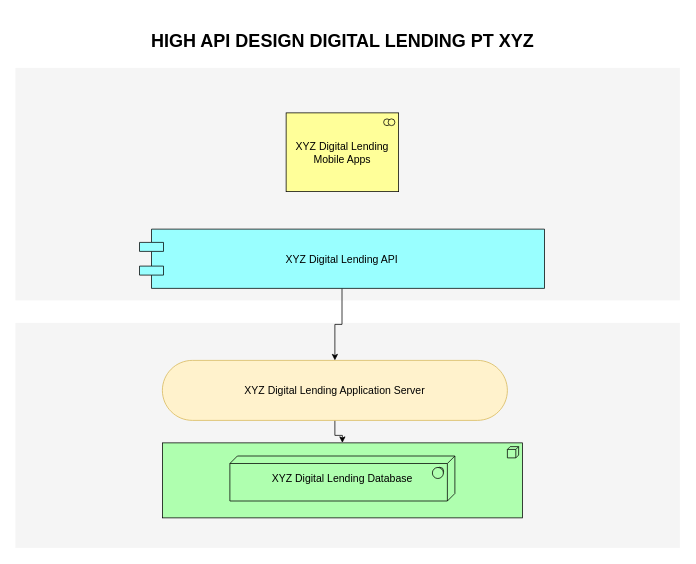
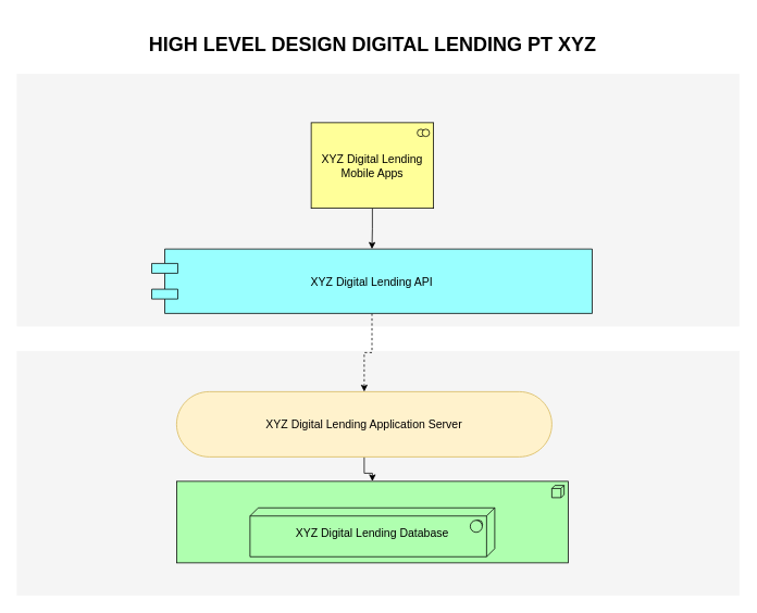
- <mxCell id="13" value="&lt;h1&gt;HIGH API DESIGN DIGITAL LENDING PT XYZ&lt;/h1&gt;" style="text;html=1;align=center;verticalAlign=middle;resizable=0;points=[];autosize=1;strokeColor=none;fillColor=none;" parent="1" vertex="1"><mxGeometry x="171" y="20" width="570" height="70" as="geometry" /></mxCell>
+ <mxCell id="13" value="&lt;h1&gt;HIGH LEVEL DESIGN DIGITAL LENDING PT XYZ&lt;/h1&gt;" style="text;html=1;align=center;verticalAlign=middle;resizable=0;points=[];autosize=1;strokeColor=none;fillColor=none;" parent="1" vertex="1"><mxGeometry x="171" y="20" width="570" height="70" as="geometry" /></mxCell>
+ <mxCell id="10" value="" style="edgeStyle=orthogonalEdgeStyle;rounded=0;orthogonalLoop=1;jettySize=auto;html=1;" parent="1" source="11" target="9" edge="1"><mxGeometry relative="1" as="geometry" /></mxCell>
- <mxCell id="8" value="" style="edgeStyle=orthogonalEdgeStyle;rounded=0;orthogonalLoop=1;jettySize=auto;html=1;" parent="1" source="9" target="7" edge="1"><mxGeometry relative="1" as="geometry" /></mxCell>
+ <mxCell id="8" value="" style="edgeStyle=orthogonalEdgeStyle;rounded=0;orthogonalLoop=1;jettySize=auto;html=1;dashed=1;" parent="1" source="9" target="7" edge="1"><mxGeometry relative="1" as="geometry" /></mxCell>
- <mxCell id="5" value="XYZ Digital Lending Database" style="html=1;whiteSpace=wrap;fillColor=#AFFFAF;shape=mxgraph.archimate3.tech;techType=sysSw;fontSize=14;" parent="1" vertex="1"><mxGeometry x="306" y="607.5" width="300" height="60" as="geometry" /></mxCell>
+ <mxCell id="5" value="XYZ Digital Lending Database" style="html=1;whiteSpace=wrap;fillColor=#AFFFAF;shape=mxgraph.archimate3.tech;techType=sysSw;fontSize=14;" parent="1" vertex="1"><mxGeometry x="306" y="622.5" width="300" height="60" as="geometry" /></mxCell>
